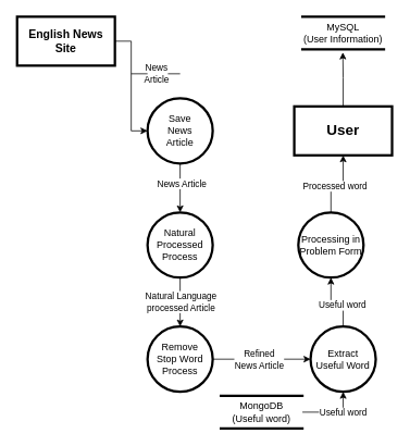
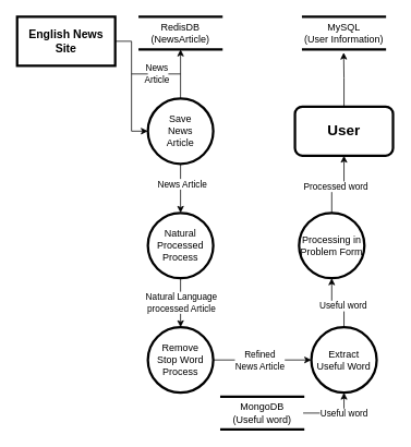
+ <mxCell id="26" value="RedisDB&lt;br&gt;(NewsArticle)" style="shape=partialRectangle;whiteSpace=wrap;html=1;left=0;right=0;fillColor=none;strokeWidth=3;" vertex="1" parent="1"><mxGeometry x="170" y="20" width="100" height="40" as="geometry" /></mxCell>
+ <mxCell id="7" style="edgeStyle=orthogonalEdgeStyle;rounded=0;orthogonalLoop=1;jettySize=auto;html=1;entryX=0.5;entryY=1;entryDx=0;entryDy=0;strokeWidth=1;" edge="1" parent="1" source="8" target="26"><mxGeometry relative="1" as="geometry" /></mxCell>
- <mxCell id="22" value="&lt;h2&gt;User&lt;/h2&gt;" style="rounded=0;whiteSpace=wrap;html=1;strokeWidth=3;" vertex="1" parent="1"><mxGeometry x="360" y="130" width="120" height="60" as="geometry" /></mxCell>
+ <mxCell id="22" value="&lt;h2&gt;User&lt;/h2&gt;" style="whiteSpace=wrap;html=1;strokeWidth=3;rounded=1;" vertex="1" parent="1"><mxGeometry x="360" y="130" width="120" height="60" as="geometry" /></mxCell>
